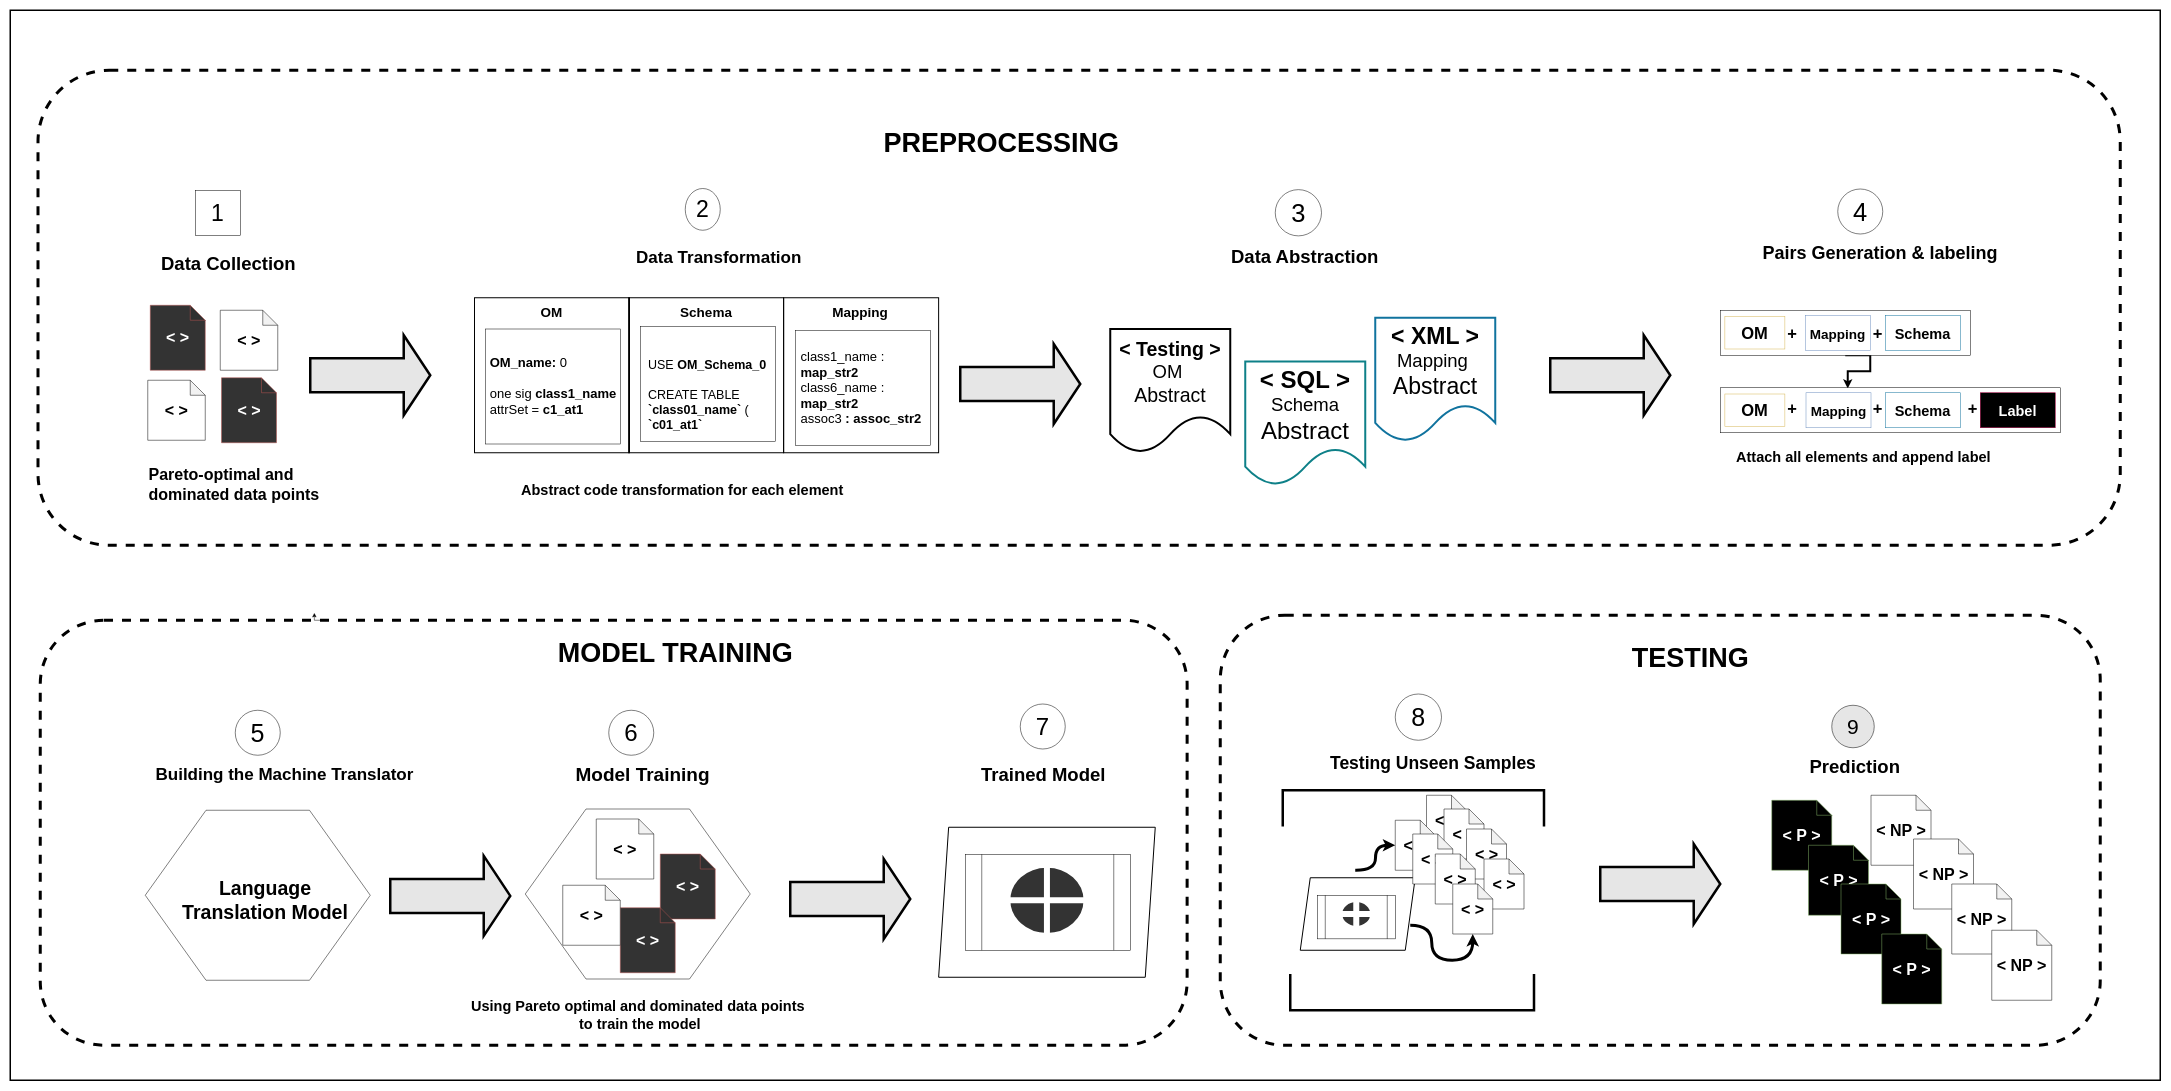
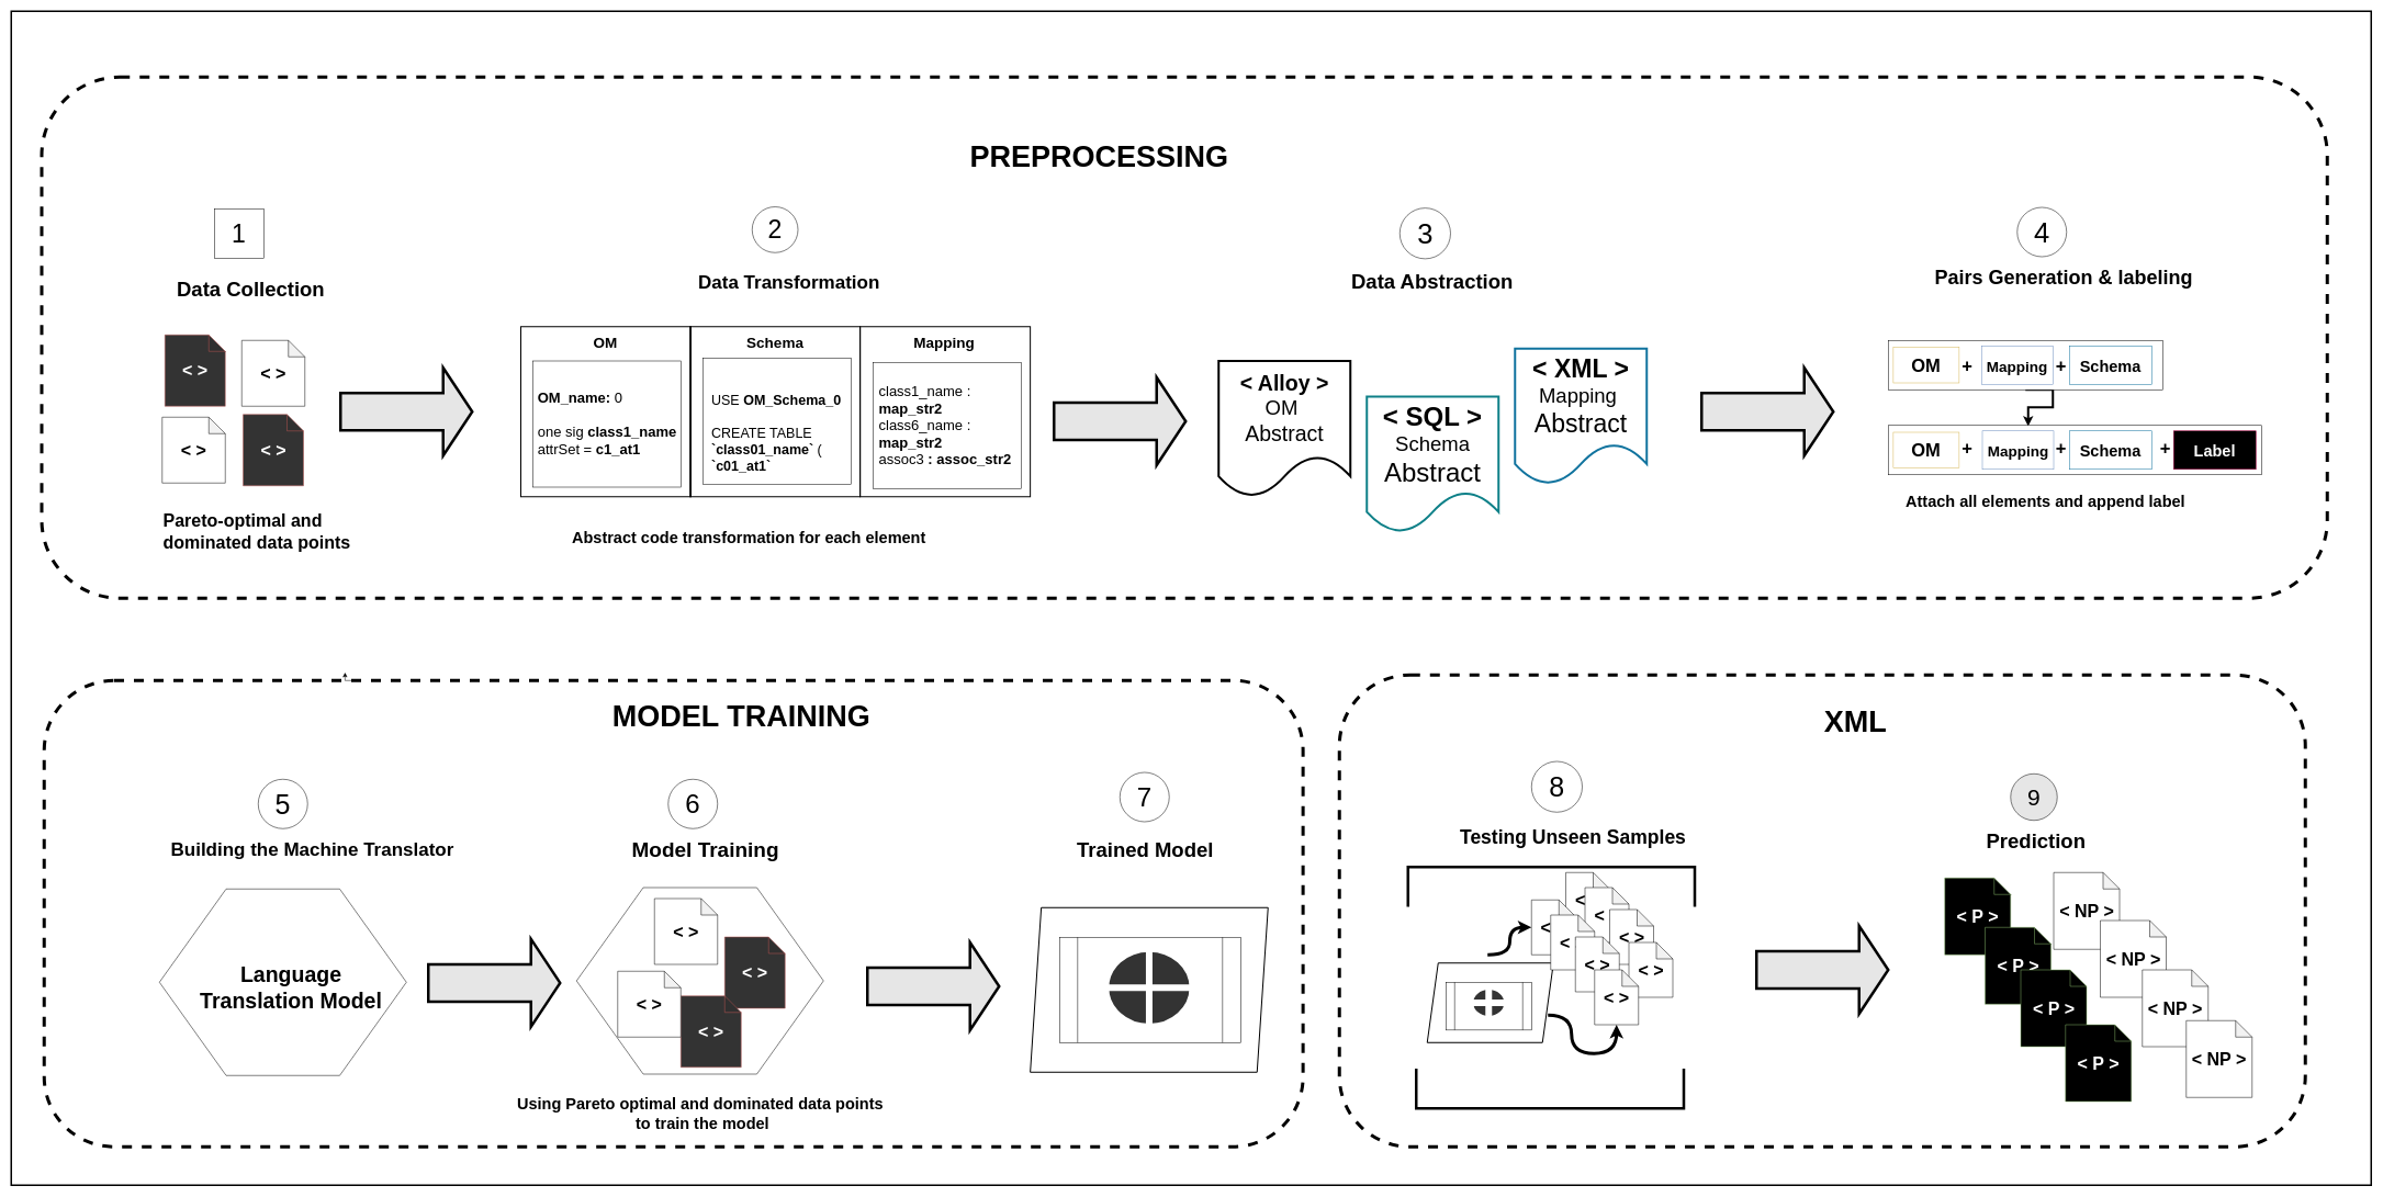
- <mxCell id="26" value="&lt;font style=&quot;font-size: 46px;&quot;&gt;2&lt;/font&gt;" style="ellipse;whiteSpace=wrap;html=1;aspect=fixed;fontSize=32;" parent="1" vertex="1"><mxGeometry x="1370" y="376.5" width="70" height="83.5" as="geometry" /></mxCell>
+ <mxCell id="26" value="&lt;font style=&quot;font-size: 46px;&quot;&gt;2&lt;/font&gt;" style="ellipse;whiteSpace=wrap;html=1;aspect=fixed;fontSize=32;" parent="1" vertex="1"><mxGeometry x="1370" y="376.5" width="83.5" height="83.5" as="geometry" /></mxCell>
- <mxCell id="76" value="&lt;b style=&quot;border-color: var(--border-color); font-size: 39px;&quot;&gt;&amp;lt; Testing &amp;gt;&lt;br style=&quot;border-color: var(--border-color);&quot;&gt;&lt;/b&gt;OM&amp;nbsp;&lt;br style=&quot;border-color: var(--border-color); font-size: 39px;&quot;&gt;&lt;span style=&quot;font-size: 39px;&quot;&gt;Abstract&lt;/span&gt;" style="shape=document;whiteSpace=wrap;html=1;boundedLbl=1;fontSize=37;fillColor=#FFFFFF;strokeColor=#000000;strokeWidth=4;" parent="1" vertex="1"><mxGeometry x="2220" y="657.5" width="240" height="247.5" as="geometry" /></mxCell>
+ <mxCell id="76" value="&lt;b style=&quot;border-color: var(--border-color); font-size: 39px;&quot;&gt;&amp;lt; Alloy &amp;gt;&lt;br style=&quot;border-color: var(--border-color);&quot;&gt;&lt;/b&gt;OM&amp;nbsp;&lt;br style=&quot;border-color: var(--border-color); font-size: 39px;&quot;&gt;&lt;span style=&quot;font-size: 39px;&quot;&gt;Abstract&lt;/span&gt;" style="shape=document;whiteSpace=wrap;html=1;boundedLbl=1;fontSize=37;fillColor=#FFFFFF;strokeColor=#000000;strokeWidth=4;" parent="1" vertex="1"><mxGeometry x="2220" y="657.5" width="240" height="247.5" as="geometry" /></mxCell>
- <mxCell id="78" value="&lt;b style=&quot;border-color: var(--border-color); font-size: 46px;&quot;&gt;&amp;lt; XML &amp;gt;&lt;/b&gt;&lt;br style=&quot;border-color: var(--border-color); font-size: 46px;&quot;&gt;Mapping&amp;nbsp;&lt;br style=&quot;border-color: var(--border-color); font-size: 46px;&quot;&gt;&lt;span style=&quot;font-size: 46px;&quot;&gt;Abstract&lt;/span&gt;" style="shape=document;whiteSpace=wrap;html=1;boundedLbl=1;fontSize=37;fillColor=#FFFFFF;strokeColor=#10739e;strokeWidth=4;" parent="1" vertex="1"><mxGeometry x="2750" y="635" width="240" height="247.5" as="geometry" /></mxCell>
+ <mxCell id="78" value="&lt;b style=&quot;border-color: var(--border-color); font-size: 46px;&quot;&gt;&amp;lt; XML &amp;gt;&lt;/b&gt;&lt;br style=&quot;border-color: var(--border-color); font-size: 46px;&quot;&gt;Mapping&amp;nbsp;&lt;br style=&quot;border-color: var(--border-color); font-size: 46px;&quot;&gt;&lt;span style=&quot;font-size: 46px;&quot;&gt;Abstract&lt;/span&gt;" style="shape=document;whiteSpace=wrap;html=1;boundedLbl=1;fontSize=37;fillColor=#FFFFFF;strokeColor=#10739e;strokeWidth=4;" parent="1" vertex="1"><mxGeometry x="2760" y="635" width="240" height="247.5" as="geometry" /></mxCell>
- <mxCell id="75" value="&lt;blockquote style=&quot;margin: 0 0 0 40px; border: none; padding: 0px;&quot;&gt;&lt;font size=&quot;1&quot; style=&quot;&quot;&gt;&lt;b style=&quot;font-size: 54px;&quot;&gt;TESTING&lt;/b&gt;&lt;/font&gt;&lt;/blockquote&gt;" style="text;html=1;strokeColor=none;fillColor=none;align=center;verticalAlign=middle;whiteSpace=wrap;rounded=0;" parent="1" vertex="1"><mxGeometry x="3017.5" y="1300" width="685" height="30" as="geometry" /></mxCell>
+ <mxCell id="75" value="&lt;blockquote style=&quot;margin: 0 0 0 40px; border: none; padding: 0px;&quot;&gt;&lt;font size=&quot;1&quot; style=&quot;&quot;&gt;&lt;b style=&quot;font-size: 54px;&quot;&gt;XML&lt;/b&gt;&lt;/font&gt;&lt;/blockquote&gt;" style="text;html=1;strokeColor=none;fillColor=none;align=center;verticalAlign=middle;whiteSpace=wrap;rounded=0;" parent="1" vertex="1"><mxGeometry x="3017.5" y="1300" width="685" height="30" as="geometry" /></mxCell>
